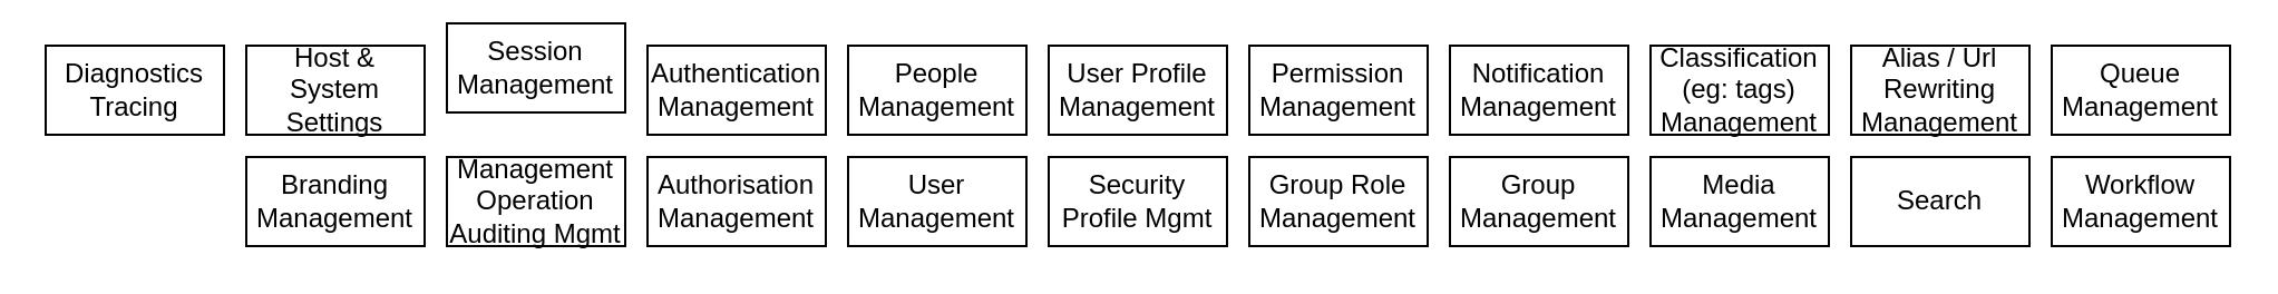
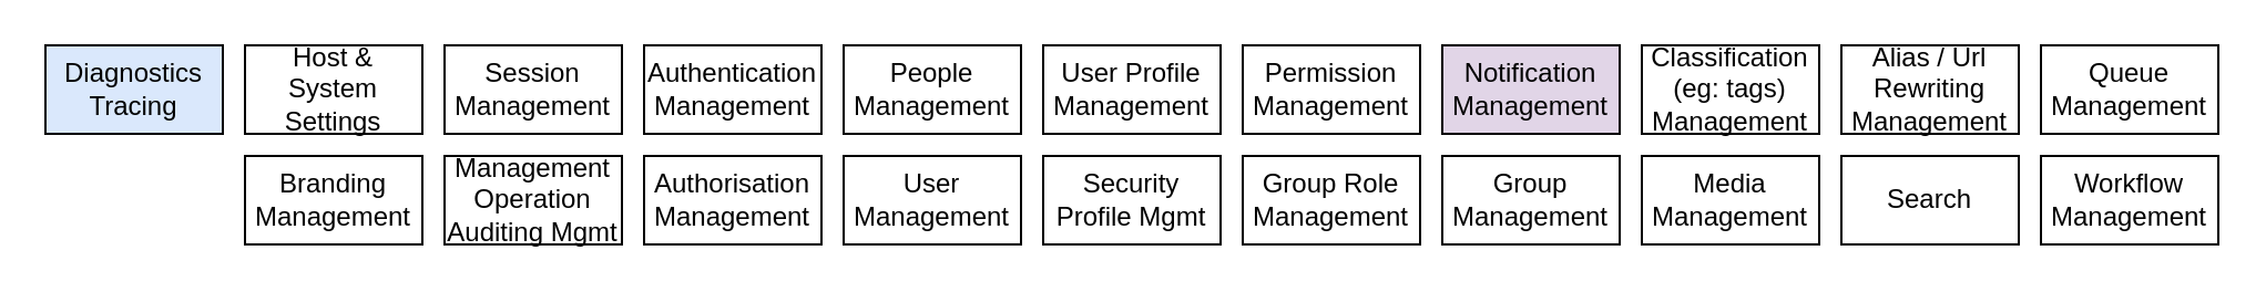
- <mxCell id="5" value="Session Management" style="rounded=0;whiteSpace=wrap;html=1;" parent="1" vertex="1"><mxGeometry x="200" y="10" width="80" height="40" as="geometry" /></mxCell>
+ <mxCell id="5" value="Session Management" style="rounded=0;whiteSpace=wrap;html=1;" parent="1" vertex="1"><mxGeometry x="200" y="20" width="80" height="40" as="geometry" /></mxCell>
- <mxCell id="2" value="Diagnostics&lt;br&gt;Tracing" style="rounded=0;whiteSpace=wrap;html=1;" parent="1" vertex="1"><mxGeometry x="20" y="20" width="80" height="40" as="geometry" /></mxCell>
+ <mxCell id="2" value="Diagnostics&lt;br&gt;Tracing" style="rounded=0;whiteSpace=wrap;html=1;fillColor=#dae8fc;" parent="1" vertex="1"><mxGeometry x="20" y="20" width="80" height="40" as="geometry" /></mxCell>
- <mxCell id="14" value="Notification Management" style="rounded=0;whiteSpace=wrap;html=1;" parent="1" vertex="1"><mxGeometry x="650" y="20" width="80" height="40" as="geometry" /></mxCell>
+ <mxCell id="14" value="Notification Management" style="rounded=0;whiteSpace=wrap;html=1;fillColor=#e1d5e7;" parent="1" vertex="1"><mxGeometry x="650" y="20" width="80" height="40" as="geometry" /></mxCell>
